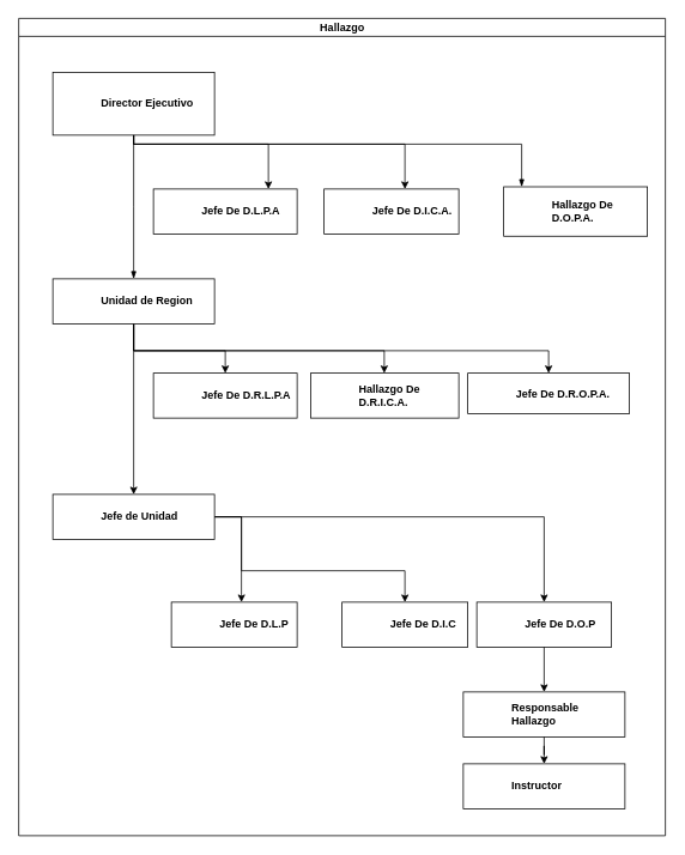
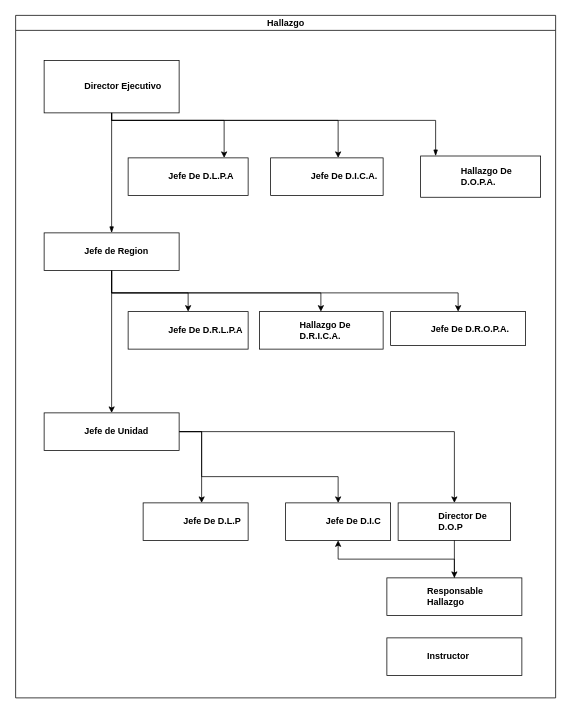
- <mxCell id="11" value="Unidad de Region" style="label;image=https://cdn3.iconfinder.com/data/icons/user-avatars-1/512/users-10-3-128.png;whiteSpace=wrap;html=1;rounded=0;glass=0;treeFolding=1;treeMoving=1;" parent="2" vertex="1"><mxGeometry x="38" y="290" width="180" height="50" as="geometry" /></mxCell>
+ <mxCell id="11" value="Jefe de Region" style="label;image=https://cdn3.iconfinder.com/data/icons/user-avatars-1/512/users-10-3-128.png;whiteSpace=wrap;html=1;rounded=0;glass=0;treeFolding=1;treeMoving=1;" parent="2" vertex="1"><mxGeometry x="38" y="290" width="180" height="50" as="geometry" /></mxCell>
- <mxCell id="23" value="Jefe De D.O.P" style="label;image=https://cdn3.iconfinder.com/data/icons/user-avatars-1/512/users-9-2-128.png;whiteSpace=wrap;html=1;rounded=0;glass=0;treeFolding=1;treeMoving=1;" parent="2" vertex="1"><mxGeometry x="510" y="650" width="150" height="50" as="geometry" /></mxCell>
+ <mxCell id="23" value="Director De D.O.P" style="label;image=https://cdn3.iconfinder.com/data/icons/user-avatars-1/512/users-9-2-128.png;whiteSpace=wrap;html=1;rounded=0;glass=0;treeFolding=1;treeMoving=1;" parent="2" vertex="1"><mxGeometry x="510" y="650" width="150" height="50" as="geometry" /></mxCell>
- <mxCell id="28" style="edgeStyle=orthogonalEdgeStyle;rounded=0;orthogonalLoop=1;jettySize=auto;html=1;" parent="1" source="26" target="29" edge="1"><mxGeometry relative="1" as="geometry"><mxPoint x="518" y="410" as="sourcePoint" /></mxGeometry></mxCell>
+ <mxCell id="28" style="edgeStyle=orthogonalEdgeStyle;rounded=0;orthogonalLoop=1;jettySize=auto;html=1;" parent="1" source="26" target="24" edge="1"><mxGeometry relative="1" as="geometry"><mxPoint x="518" y="410" as="sourcePoint" /></mxGeometry></mxCell>
